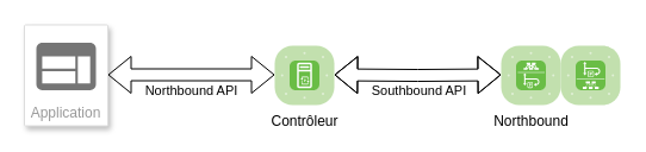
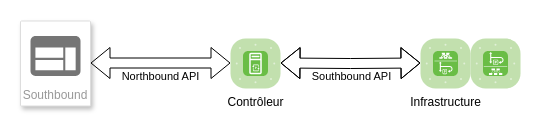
- <mxCell id="5" value="Application" style="strokeColor=#dddddd;shadow=1;strokeWidth=1;rounded=1;absoluteArcSize=1;arcSize=2;labelPosition=center;verticalLabelPosition=middle;align=center;verticalAlign=bottom;spacingLeft=0;fontColor=#999999;fontSize=12;whiteSpace=wrap;spacingBottom=2;" parent="1" vertex="1"><mxGeometry x="20" y="20.5" width="70" height="85" as="geometry" /></mxCell>
+ <mxCell id="5" value="Southbound" style="strokeColor=#dddddd;shadow=1;strokeWidth=1;rounded=1;absoluteArcSize=1;arcSize=2;labelPosition=center;verticalLabelPosition=middle;align=center;verticalAlign=bottom;spacingLeft=0;fontColor=#999999;fontSize=12;whiteSpace=wrap;spacingBottom=2;" parent="1" vertex="1"><mxGeometry x="20" y="20.5" width="70" height="85" as="geometry" /></mxCell>
- <mxCell id="4" value="&lt;div&gt;Northbound&lt;/div&gt;" style="verticalLabelPosition=bottom;html=1;fillColor=#6ABD46;strokeColor=#ffffff;verticalAlign=top;align=center;points=[[0.085,0.085,0],[0.915,0.085,0],[0.915,0.915,0],[0.085,0.915,0],[0.25,0,0],[0.5,0,0],[0.75,0,0],[1,0.25,0],[1,0.5,0],[1,0.75,0],[0.75,1,0],[0.5,1,0],[0.25,1,0],[0,0.75,0],[0,0.5,0],[0,0.25,0]];pointerEvents=1;shape=mxgraph.cisco_safe.compositeIcon;bgIcon=mxgraph.cisco_safe.architecture.generic_appliance;resIcon=mxgraph.cisco_safe.architecture.aci_spine_switch;" parent="1" vertex="1"><mxGeometry x="420" y="38" width="50" height="50" as="geometry" /></mxCell>
+ <mxCell id="4" value="&lt;div&gt;Infrastructure&lt;/div&gt;" style="verticalLabelPosition=bottom;html=1;fillColor=#6ABD46;strokeColor=#ffffff;verticalAlign=top;align=center;points=[[0.085,0.085,0],[0.915,0.085,0],[0.915,0.915,0],[0.085,0.915,0],[0.25,0,0],[0.5,0,0],[0.75,0,0],[1,0.25,0],[1,0.5,0],[1,0.75,0],[0.75,1,0],[0.5,1,0],[0.25,1,0],[0,0.75,0],[0,0.5,0],[0,0.25,0]];pointerEvents=1;shape=mxgraph.cisco_safe.compositeIcon;bgIcon=mxgraph.cisco_safe.architecture.generic_appliance;resIcon=mxgraph.cisco_safe.architecture.aci_spine_switch;" parent="1" vertex="1"><mxGeometry x="420" y="38" width="50" height="50" as="geometry" /></mxCell>
